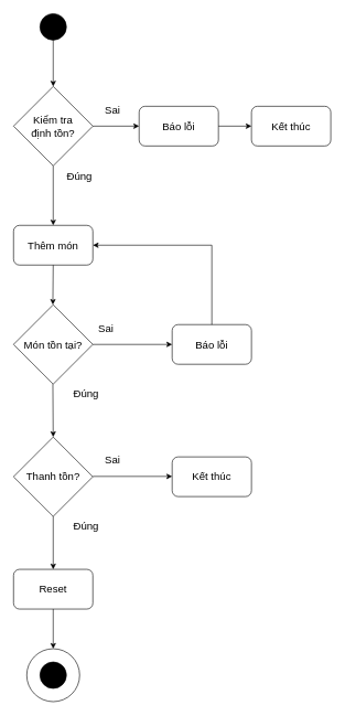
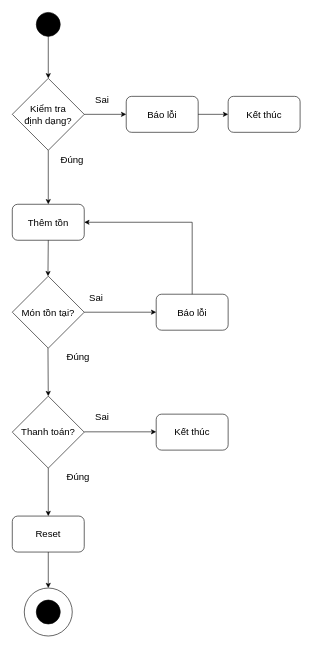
- <mxCell id="7" value="Kiểm tra&lt;br style=&quot;font-size: 16px;&quot;&gt;định tồn?" style="rhombus;whiteSpace=wrap;html=1;fontSize=16;" vertex="1" parent="1"><mxGeometry x="20" y="130" width="120" height="120" as="geometry" /></mxCell>
+ <mxCell id="7" value="Kiểm tra&lt;br style=&quot;font-size: 16px;&quot;&gt;định dạng?" style="rhombus;whiteSpace=wrap;html=1;fontSize=16;" vertex="1" parent="1"><mxGeometry x="20" y="130" width="120" height="120" as="geometry" /></mxCell>
- <mxCell id="11" value="Thêm món" style="rounded=1;whiteSpace=wrap;html=1;fontSize=16;" vertex="1" parent="1"><mxGeometry x="20" y="340" width="120" height="60" as="geometry" /></mxCell>
+ <mxCell id="11" value="Thêm tồn" style="rounded=1;whiteSpace=wrap;html=1;fontSize=16;" vertex="1" parent="1"><mxGeometry x="20" y="340" width="120" height="60" as="geometry" /></mxCell>
- <mxCell id="15" value="Thanh tồn?" style="rhombus;whiteSpace=wrap;html=1;fontSize=16;" vertex="1" parent="1"><mxGeometry x="20" y="660" width="120" height="120" as="geometry" /></mxCell>
+ <mxCell id="15" value="Thanh toán?" style="rhombus;whiteSpace=wrap;html=1;fontSize=16;" vertex="1" parent="1"><mxGeometry x="20" y="660" width="120" height="120" as="geometry" /></mxCell>
